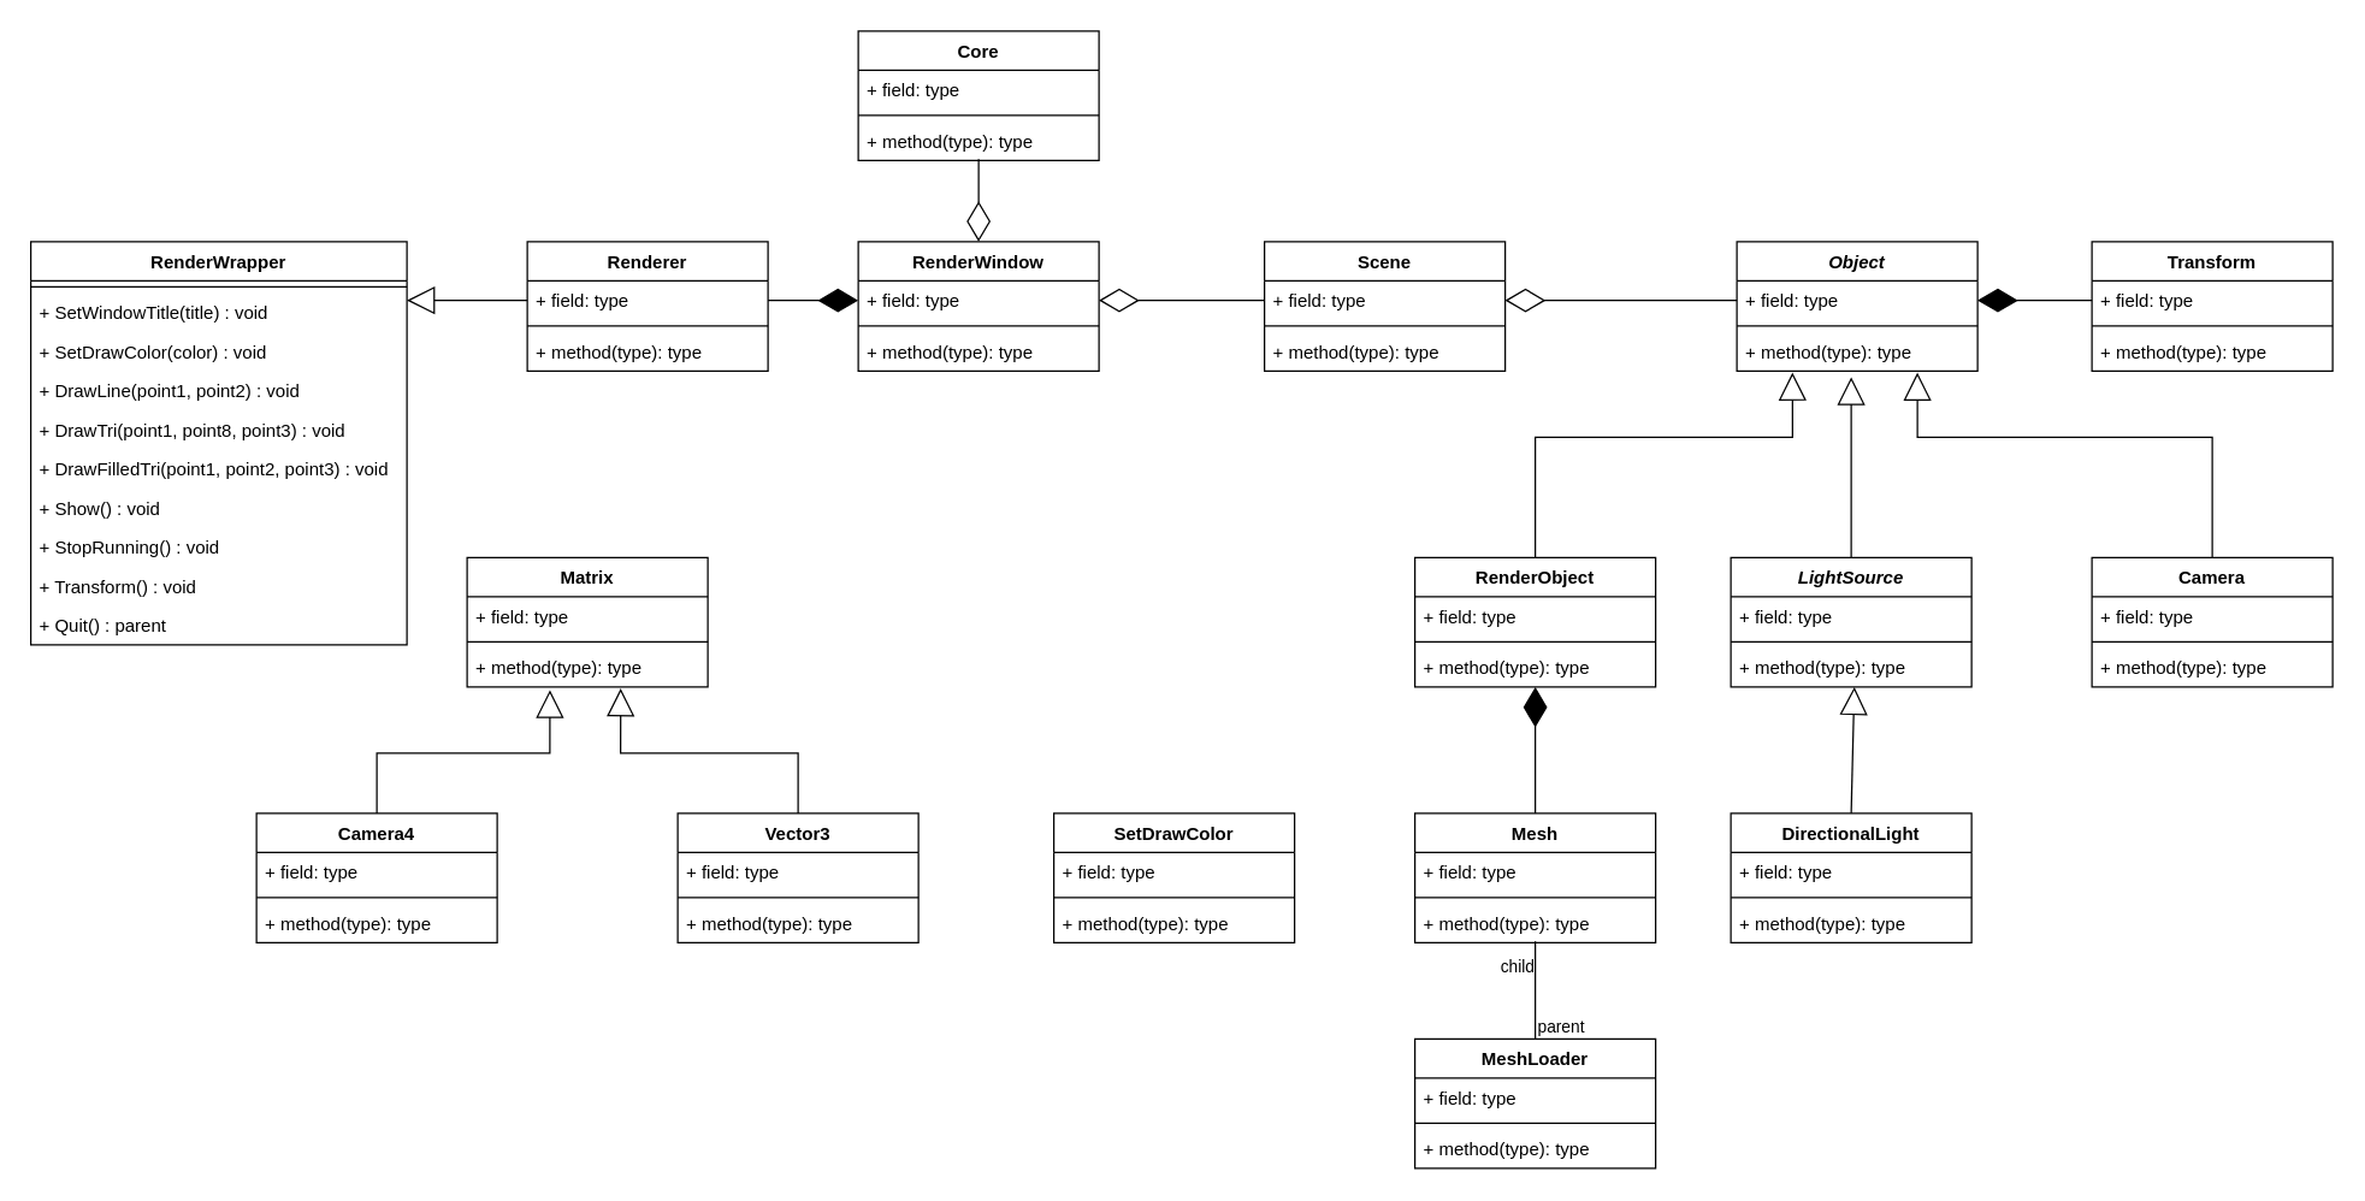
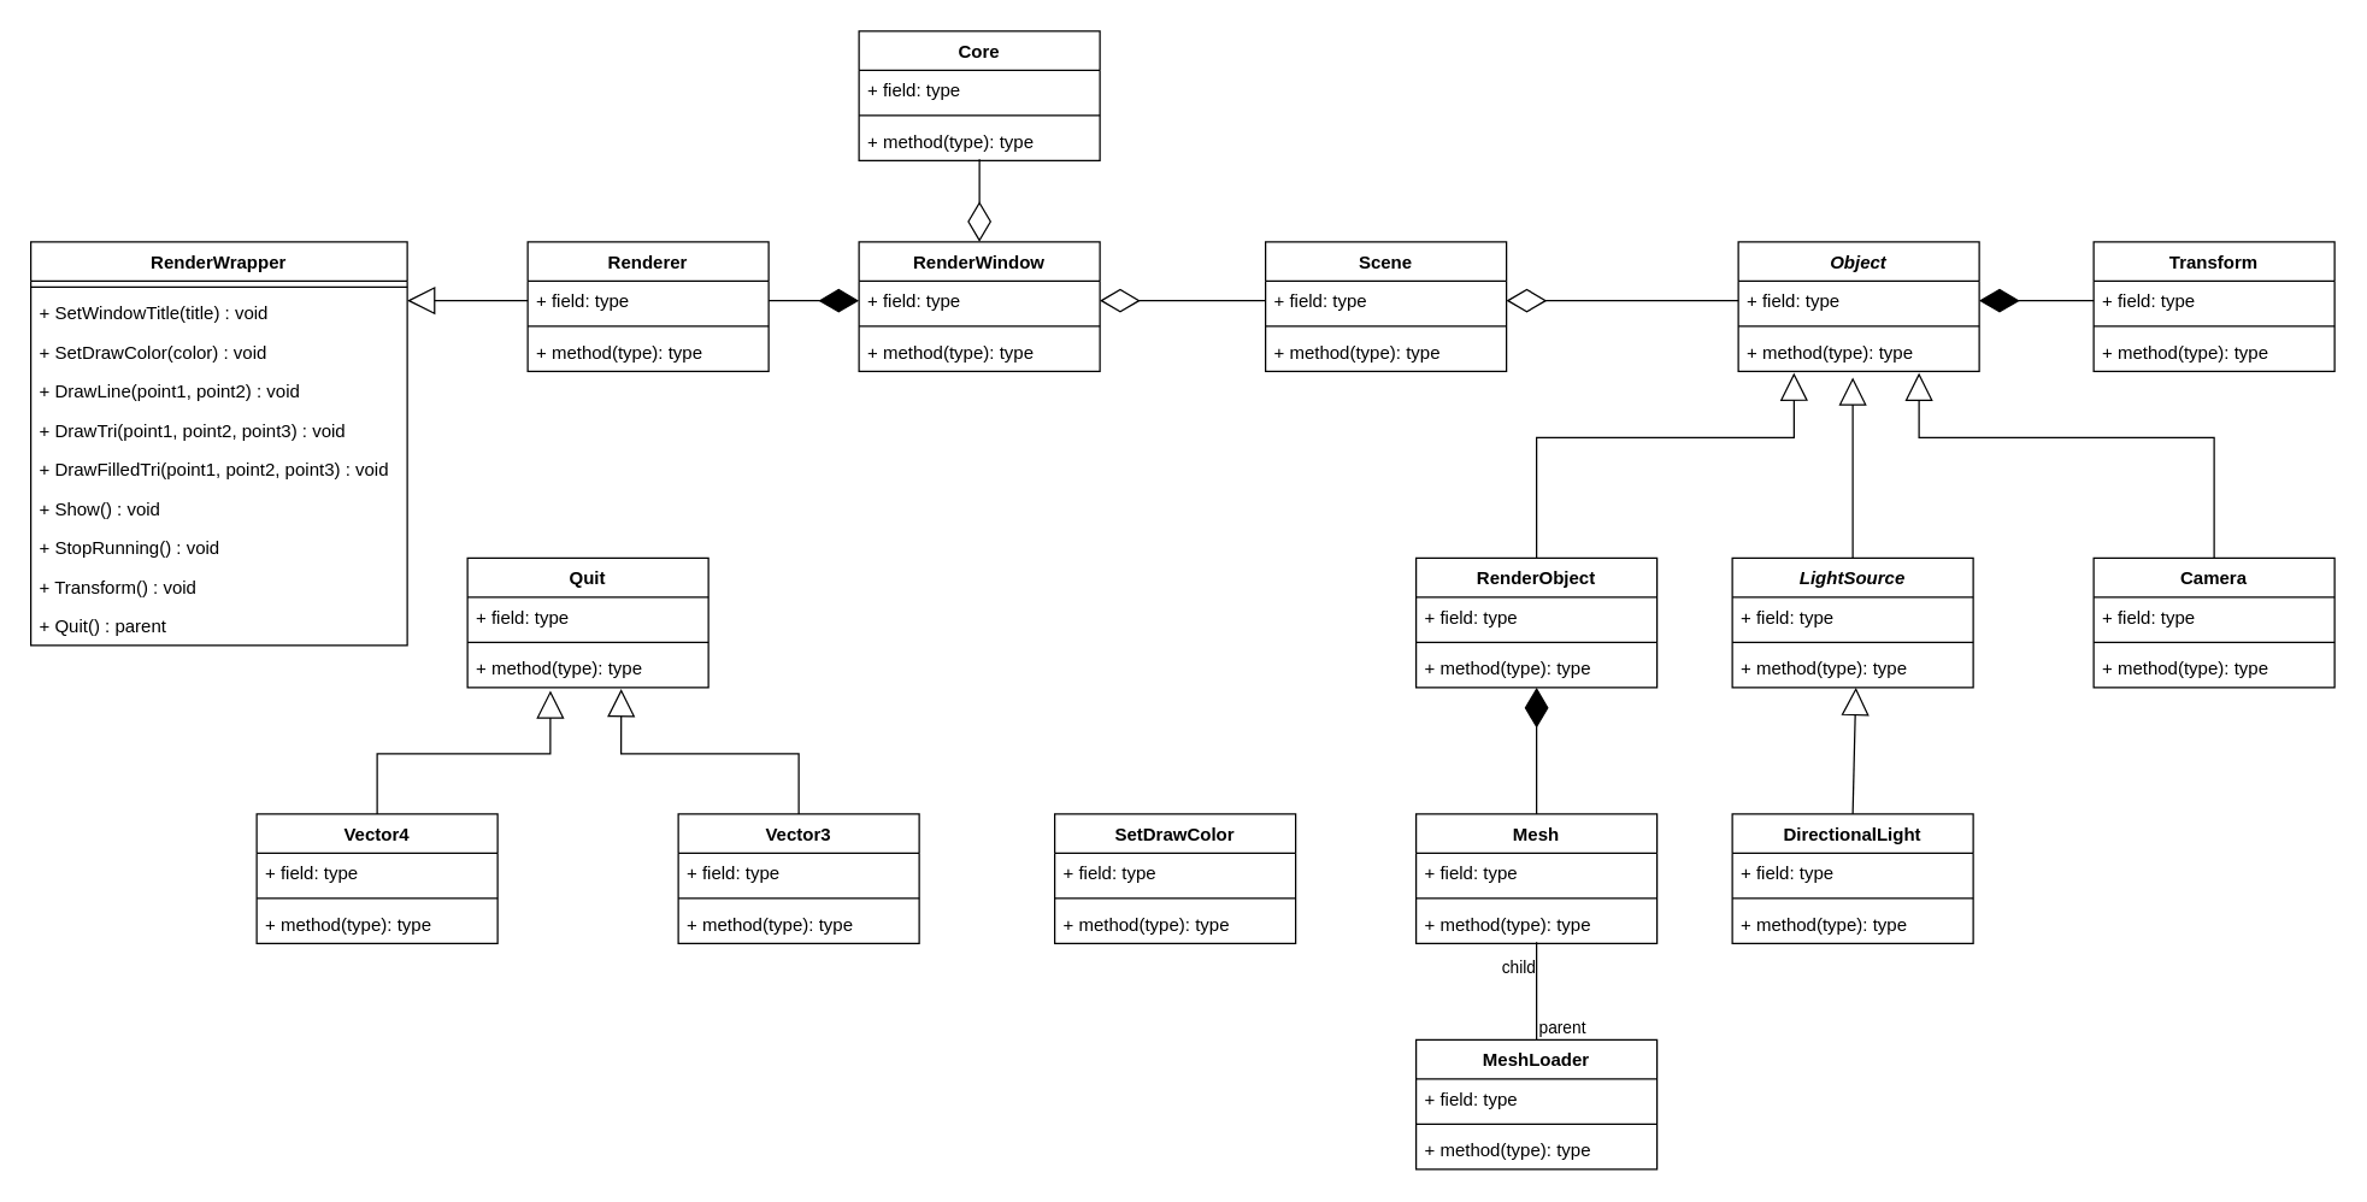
- <mxCell id="45" value="+ DrawTri(point1, point8, point3) : void" style="text;strokeColor=none;fillColor=none;align=left;verticalAlign=top;spacingLeft=4;spacingRight=4;overflow=hidden;rotatable=0;points=[[0,0.5],[1,0.5]];portConstraint=eastwest;" vertex="1" parent="40"><mxGeometry y="112" width="250" height="26" as="geometry" /></mxCell>
+ <mxCell id="45" value="+ DrawTri(point1, point2, point3) : void" style="text;strokeColor=none;fillColor=none;align=left;verticalAlign=top;spacingLeft=4;spacingRight=4;overflow=hidden;rotatable=0;points=[[0,0.5],[1,0.5]];portConstraint=eastwest;" vertex="1" parent="40"><mxGeometry y="112" width="250" height="26" as="geometry" /></mxCell>
- <mxCell id="87" value="Matrix" style="swimlane;fontStyle=1;align=center;verticalAlign=top;childLayout=stackLayout;horizontal=1;startSize=26;horizontalStack=0;resizeParent=1;resizeParentMax=0;resizeLast=0;collapsible=1;marginBottom=0;" parent="1" vertex="1"><mxGeometry x="310" y="370" width="160" height="86" as="geometry" /></mxCell>
+ <mxCell id="87" value="Quit" style="swimlane;fontStyle=1;align=center;verticalAlign=top;childLayout=stackLayout;horizontal=1;startSize=26;horizontalStack=0;resizeParent=1;resizeParentMax=0;resizeLast=0;collapsible=1;marginBottom=0;" parent="1" vertex="1"><mxGeometry x="310" y="370" width="160" height="86" as="geometry" /></mxCell>
- <mxCell id="83" value="Camera4" style="swimlane;fontStyle=1;align=center;verticalAlign=top;childLayout=stackLayout;horizontal=1;startSize=26;horizontalStack=0;resizeParent=1;resizeParentMax=0;resizeLast=0;collapsible=1;marginBottom=0;" parent="1" vertex="1"><mxGeometry x="170" y="540" width="160" height="86" as="geometry" /></mxCell>
+ <mxCell id="83" value="Vector4" style="swimlane;fontStyle=1;align=center;verticalAlign=top;childLayout=stackLayout;horizontal=1;startSize=26;horizontalStack=0;resizeParent=1;resizeParentMax=0;resizeLast=0;collapsible=1;marginBottom=0;" parent="1" vertex="1"><mxGeometry x="170" y="540" width="160" height="86" as="geometry" /></mxCell>
